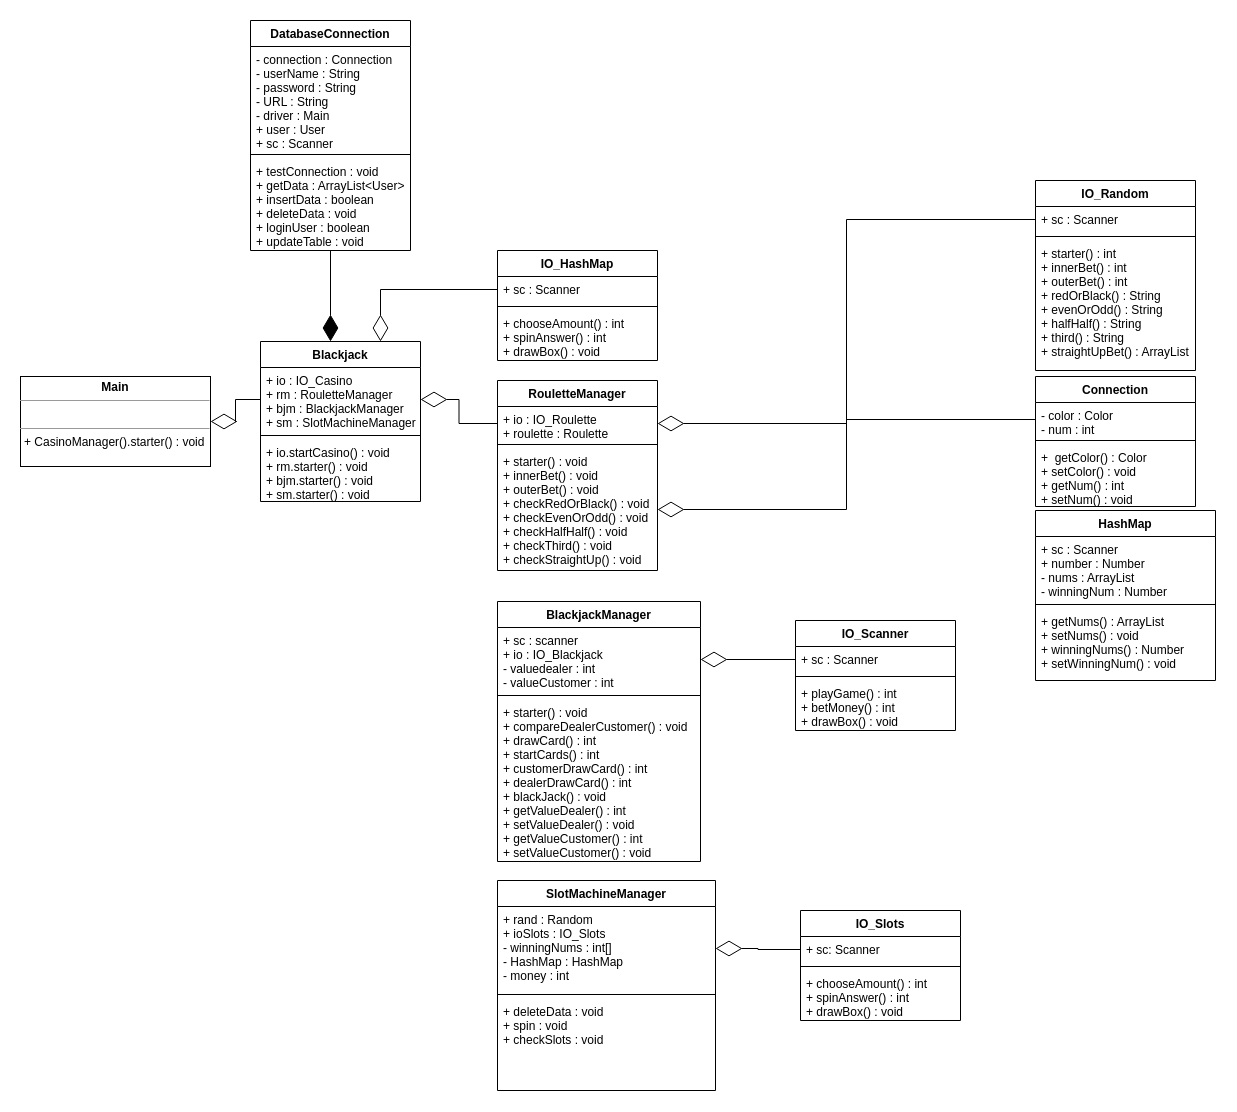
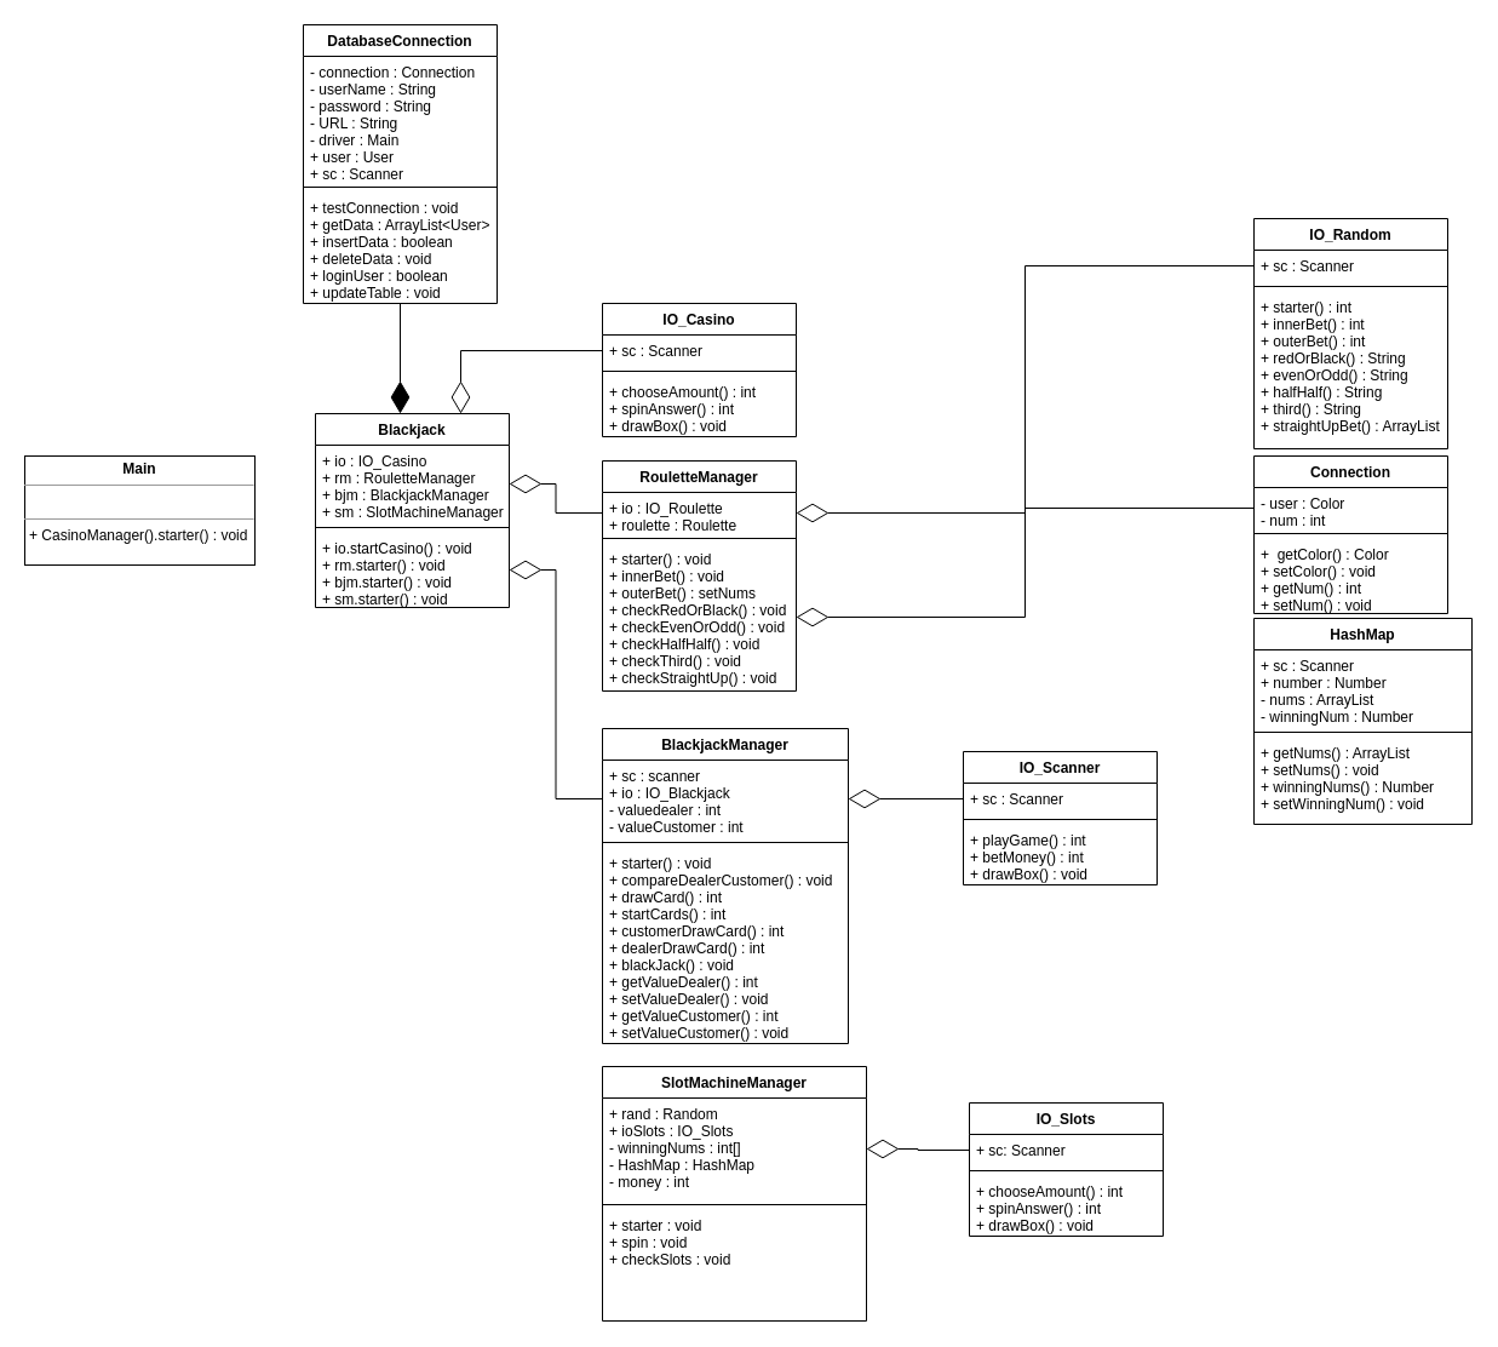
- <mxCell id="35" value="IO_HashMap" style="swimlane;fontStyle=1;align=center;verticalAlign=top;childLayout=stackLayout;horizontal=1;startSize=26;horizontalStack=0;resizeParent=1;resizeParentMax=0;resizeLast=0;collapsible=1;marginBottom=0;" parent="1" vertex="1"><mxGeometry x="497" y="250" width="160" height="110" as="geometry" /></mxCell>
+ <mxCell id="35" value="IO_Casino" style="swimlane;fontStyle=1;align=center;verticalAlign=top;childLayout=stackLayout;horizontal=1;startSize=26;horizontalStack=0;resizeParent=1;resizeParentMax=0;resizeLast=0;collapsible=1;marginBottom=0;" parent="1" vertex="1"><mxGeometry x="497" y="250" width="160" height="110" as="geometry" /></mxCell>
- <mxCell id="44" value="" style="endArrow=diamondThin;endFill=0;endSize=24;html=1;rounded=0;entryX=1;entryY=0.5;entryDx=0;entryDy=0;exitX=0;exitY=0.5;exitDx=0;exitDy=0;edgeStyle=orthogonalEdgeStyle;" parent="1" source="32" target="2" edge="1"><mxGeometry width="160" relative="1" as="geometry"><mxPoint x="220" y="421" as="sourcePoint" /><mxPoint x="440" y="560" as="targetPoint" /></mxGeometry></mxCell>
- <mxCell id="8" value="- color : Color&#10;- num : int" style="text;strokeColor=none;fillColor=none;align=left;verticalAlign=top;spacingLeft=4;spacingRight=4;overflow=hidden;rotatable=0;points=[[0,0.5],[1,0.5]];portConstraint=eastwest;" parent="7" vertex="1"><mxGeometry y="26" width="160" height="34" as="geometry" /></mxCell>
+ <mxCell id="8" value="- user : Color&#10;- num : int" style="text;strokeColor=none;fillColor=none;align=left;verticalAlign=top;spacingLeft=4;spacingRight=4;overflow=hidden;rotatable=0;points=[[0,0.5],[1,0.5]];portConstraint=eastwest;" parent="7" vertex="1"><mxGeometry y="26" width="160" height="34" as="geometry" /></mxCell>
- <mxCell id="26" value="+ starter() : void&#10;+ innerBet() : void&#10;+ outerBet() : void&#10;+ checkRedOrBlack() : void&#10;+ checkEvenOrOdd() : void&#10;+ checkHalfHalf() : void&#10;+ checkThird() : void&#10;+ checkStraightUp() : void" style="text;strokeColor=none;fillColor=none;align=left;verticalAlign=top;spacingLeft=4;spacingRight=4;overflow=hidden;rotatable=0;points=[[0,0.5],[1,0.5]];portConstraint=eastwest;" parent="23" vertex="1"><mxGeometry y="68" width="160" height="122" as="geometry" /></mxCell>
+ <mxCell id="26" value="+ starter() : void&#10;+ innerBet() : void&#10;+ outerBet() : setNums&#10;+ checkRedOrBlack() : void&#10;+ checkEvenOrOdd() : void&#10;+ checkHalfHalf() : void&#10;+ checkThird() : void&#10;+ checkStraightUp() : void" style="text;strokeColor=none;fillColor=none;align=left;verticalAlign=top;spacingLeft=4;spacingRight=4;overflow=hidden;rotatable=0;points=[[0,0.5],[1,0.5]];portConstraint=eastwest;" parent="23" vertex="1"><mxGeometry y="68" width="160" height="122" as="geometry" /></mxCell>
+ <mxCell id="47" value="" style="endArrow=diamondThin;endFill=0;endSize=24;html=1;rounded=0;entryX=1;entryY=0.5;entryDx=0;entryDy=0;exitX=0;exitY=0.5;exitDx=0;exitDy=0;edgeStyle=orthogonalEdgeStyle;" parent="1" source="12" target="34" edge="1"><mxGeometry width="160" relative="1" as="geometry"><mxPoint x="441" y="654" as="sourcePoint" /><mxPoint x="364" y="630" as="targetPoint" /></mxGeometry></mxCell>
- <mxCell id="18" value="+ deleteData : void&#10;+ spin : void&#10;+ checkSlots : void&#10;" style="text;strokeColor=none;fillColor=none;align=left;verticalAlign=top;spacingLeft=4;spacingRight=4;overflow=hidden;rotatable=0;points=[[0,0.5],[1,0.5]];portConstraint=eastwest;" parent="15" vertex="1"><mxGeometry y="118" width="218" height="92" as="geometry" /></mxCell>
+ <mxCell id="18" value="+ starter : void&#10;+ spin : void&#10;+ checkSlots : void&#10;" style="text;strokeColor=none;fillColor=none;align=left;verticalAlign=top;spacingLeft=4;spacingRight=4;overflow=hidden;rotatable=0;points=[[0,0.5],[1,0.5]];portConstraint=eastwest;" parent="15" vertex="1"><mxGeometry y="118" width="218" height="92" as="geometry" /></mxCell>
